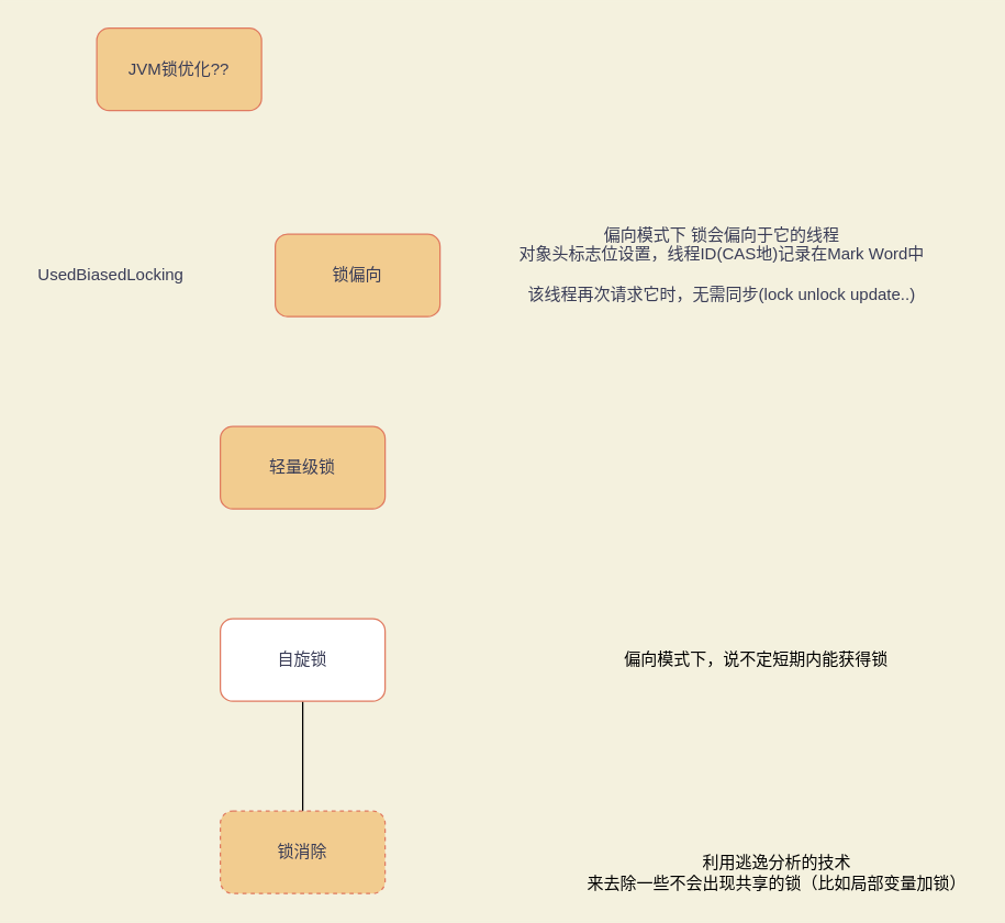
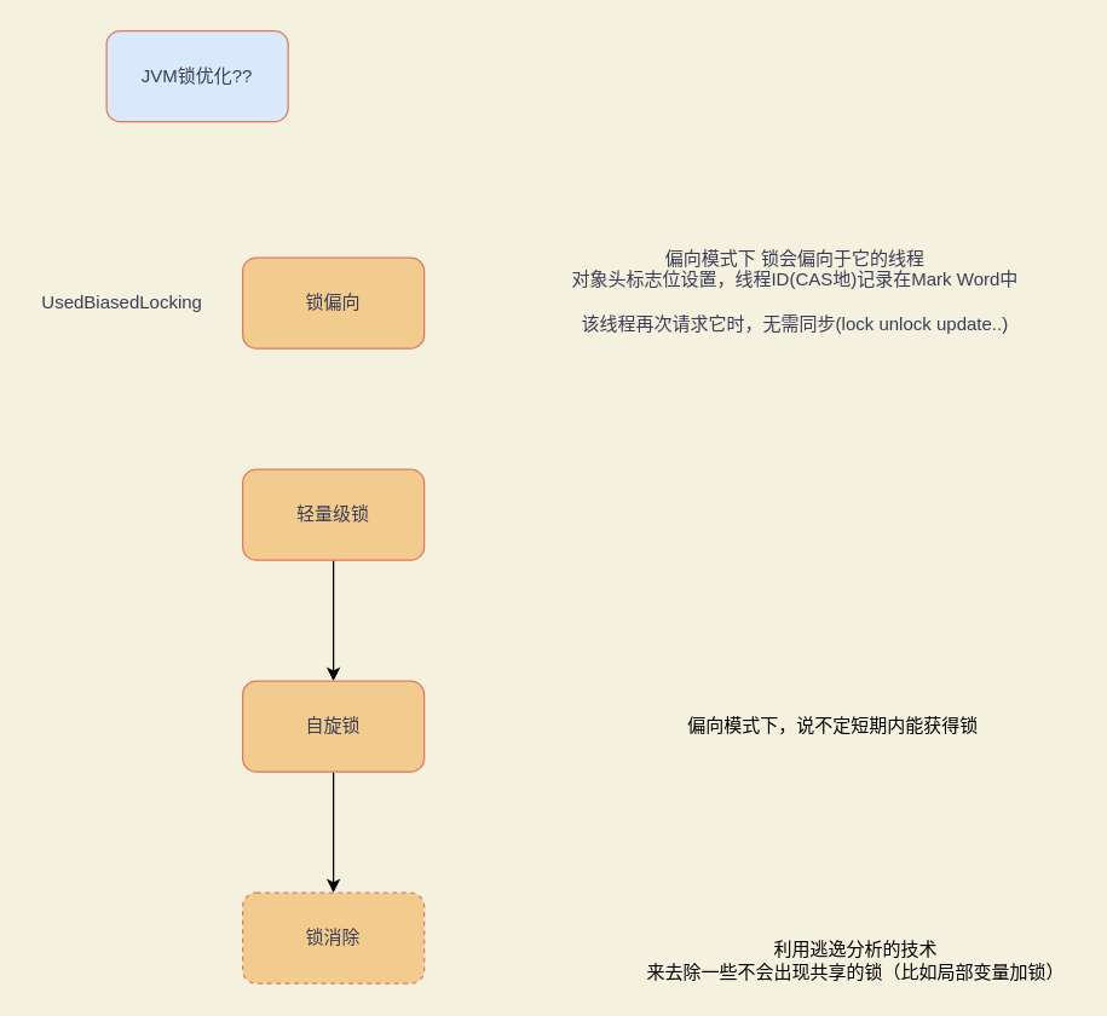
- <mxCell id="6" value="JVM锁优化??" style="rounded=1;whiteSpace=wrap;html=1;sketch=0;strokeColor=#E07A5F;fillColor=#F2CC8F;fontColor=#393C56;" parent="1" vertex="1"><mxGeometry x="70" y="20" width="120" height="60" as="geometry" /></mxCell>
+ <mxCell id="6" value="JVM锁优化??" style="rounded=1;whiteSpace=wrap;html=1;sketch=0;strokeColor=#E07A5F;fillColor=#dae8fc;fontColor=#393C56;" parent="1" vertex="1"><mxGeometry x="70" y="20" width="120" height="60" as="geometry" /></mxCell>
- <mxCell id="2" value="锁偏向" style="rounded=1;whiteSpace=wrap;html=1;sketch=0;strokeColor=#E07A5F;fillColor=#F2CC8F;fontColor=#393C56;" parent="1" vertex="1"><mxGeometry x="200" y="170" width="120" height="60" as="geometry" /></mxCell>
+ <mxCell id="2" value="锁偏向" style="rounded=1;whiteSpace=wrap;html=1;sketch=0;strokeColor=#E07A5F;fillColor=#F2CC8F;fontColor=#393C56;" parent="1" vertex="1"><mxGeometry x="160" y="170" width="120" height="60" as="geometry" /></mxCell>
+ <mxCell id="4" value="" style="edgeStyle=orthogonalEdgeStyle;rounded=0;orthogonalLoop=1;jettySize=auto;html=1;" edge="1" parent="1" source="5" target="9"><mxGeometry relative="1" as="geometry" /></mxCell>
- <mxCell id="9" value="自旋锁" style="rounded=1;whiteSpace=wrap;html=1;sketch=0;strokeColor=#E07A5F;fillColor=#ffffff;fontColor=#393C56;" vertex="1" parent="1"><mxGeometry x="160" y="450" width="120" height="60" as="geometry" /></mxCell>
+ <mxCell id="9" value="自旋锁" style="rounded=1;whiteSpace=wrap;html=1;sketch=0;strokeColor=#E07A5F;fillColor=#F2CC8F;fontColor=#393C56;" vertex="1" parent="1"><mxGeometry x="160" y="450" width="120" height="60" as="geometry" /></mxCell>
- <mxCell id="8" value="" style="edgeStyle=orthogonalEdgeStyle;rounded=0;orthogonalLoop=1;jettySize=auto;html=1;endArrow=none;" edge="1" parent="1" source="9" target="11"><mxGeometry relative="1" as="geometry" /></mxCell>
+ <mxCell id="8" value="" style="edgeStyle=orthogonalEdgeStyle;rounded=0;orthogonalLoop=1;jettySize=auto;html=1;" edge="1" parent="1" source="9" target="11"><mxGeometry relative="1" as="geometry" /></mxCell>
